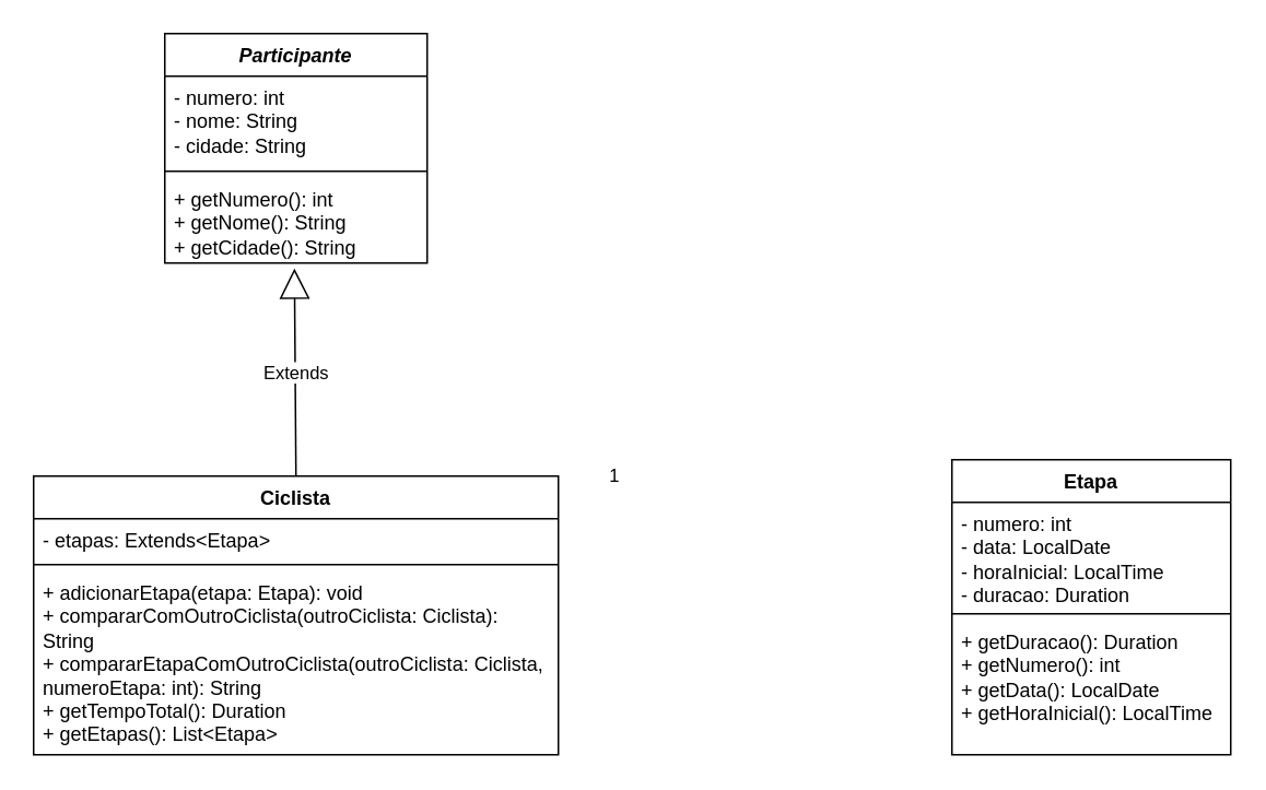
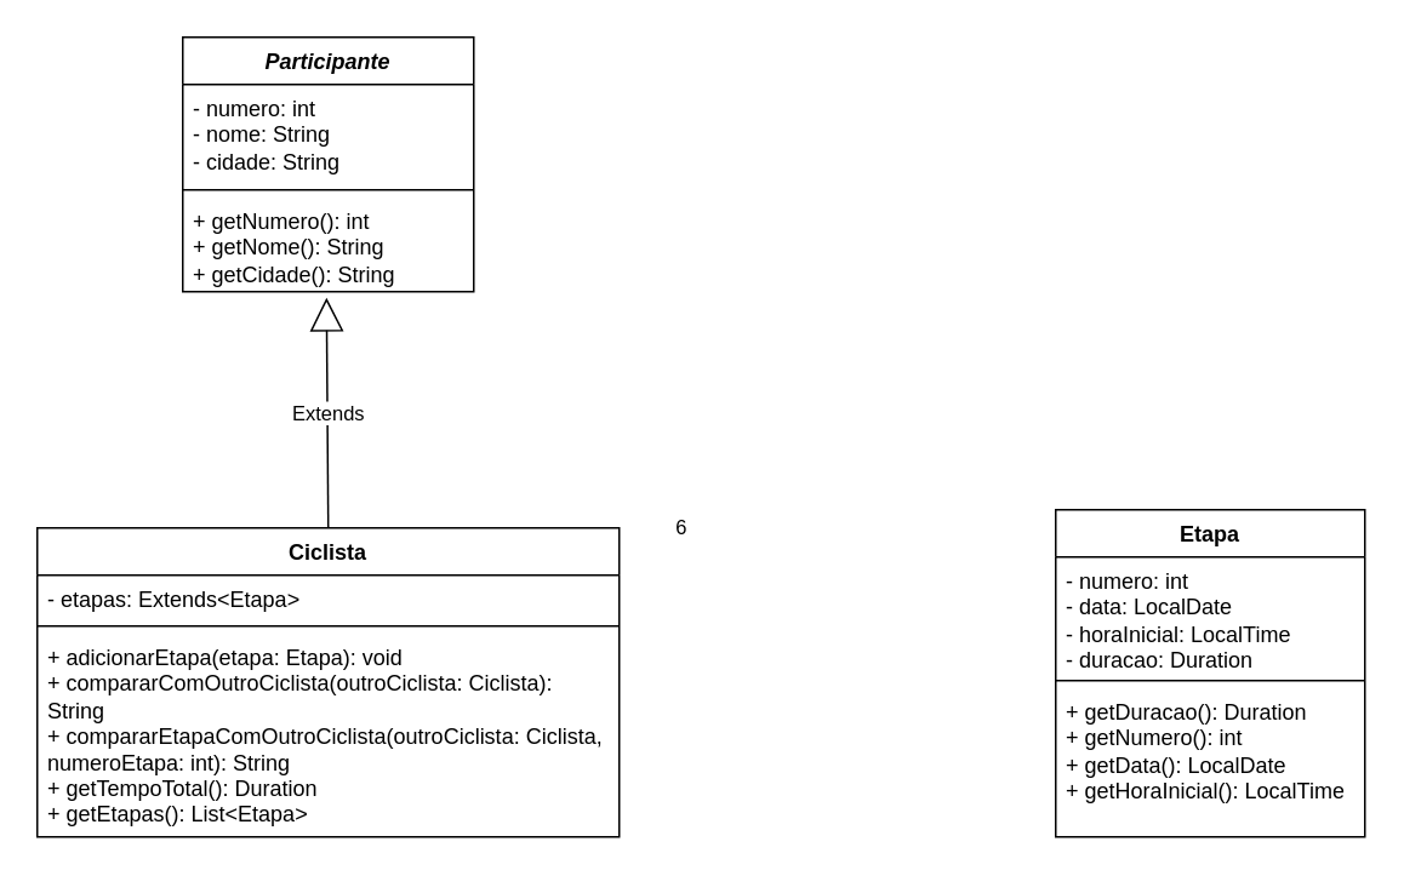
- <mxCell id="11" value="1" style="edgeLabel;html=1;align=center;verticalAlign=middle;resizable=0;points=[];" parent="1" vertex="1" connectable="0"><mxGeometry x="552.158" y="300.005" as="geometry"><mxPoint x="-179" y="-11" as="offset" /></mxGeometry></mxCell>
+ <mxCell id="11" value="6" style="edgeLabel;html=1;align=center;verticalAlign=middle;resizable=0;points=[];" parent="1" vertex="1" connectable="0"><mxGeometry x="552.158" y="300.005" as="geometry"><mxPoint x="-179" y="-11" as="offset" /></mxGeometry></mxCell>
